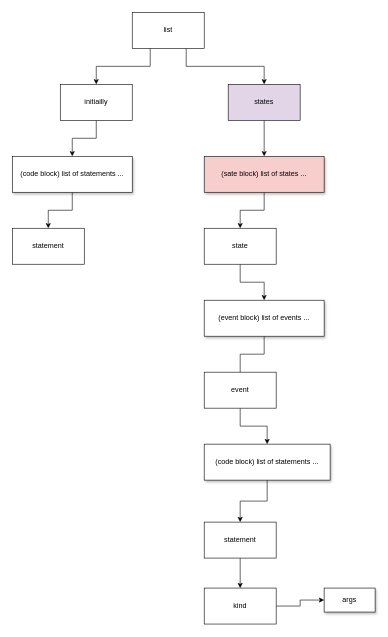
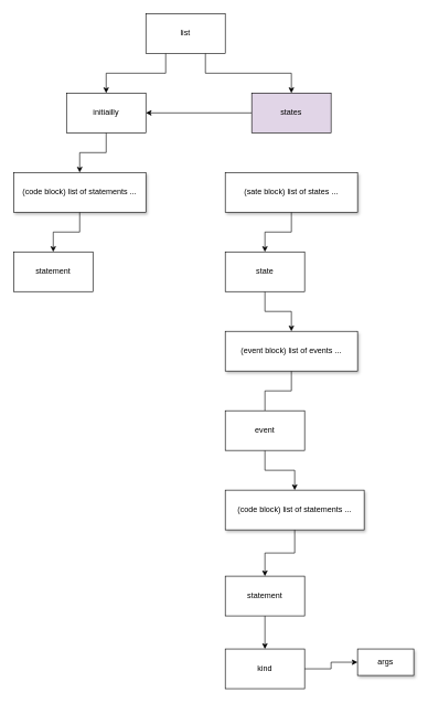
- <mxCell id="5" style="edgeStyle=orthogonalEdgeStyle;rounded=0;orthogonalLoop=1;jettySize=auto;html=1;" edge="1" parent="1" source="6" target="13"><mxGeometry relative="1" as="geometry" /></mxCell>
+ <mxCell id="5" style="edgeStyle=orthogonalEdgeStyle;rounded=0;orthogonalLoop=1;jettySize=auto;html=1;" edge="1" parent="1" source="6" target="8"><mxGeometry relative="1" as="geometry" /></mxCell>
- <mxCell id="13" value="(sate block) list of states ..." style="rounded=0;whiteSpace=wrap;html=1;shadow=1;fillColor=#f8cecc;" vertex="1" parent="1"><mxGeometry x="340" y="260" width="200" height="60" as="geometry" /></mxCell>
+ <mxCell id="13" value="(sate block) list of states ..." style="rounded=0;whiteSpace=wrap;html=1;shadow=1;" vertex="1" parent="1"><mxGeometry x="340" y="260" width="200" height="60" as="geometry" /></mxCell>
